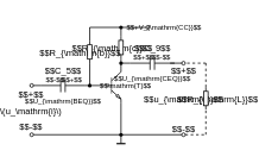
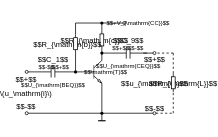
- <mxCell id="38" value="$$C_5$$" style="text;html=1;align=center;verticalAlign=middle;resizable=1;points=[];autosize=1;strokeColor=none;fillColor=none;fontSize=10;movable=1;rotatable=1;deletable=1;editable=1;connectable=0;allowArrows=0;" vertex="1" parent="1"><mxGeometry x="56" y="67.5" width="20" height="20" as="geometry" /></mxCell>
+ <mxCell id="38" value="$$C_1$$" style="text;html=1;align=center;verticalAlign=middle;resizable=1;points=[];autosize=1;strokeColor=none;fillColor=none;fontSize=10;movable=1;rotatable=1;deletable=1;editable=1;connectable=0;allowArrows=0;" vertex="1" parent="1"><mxGeometry x="56" y="67.5" width="20" height="20" as="geometry" /></mxCell>
